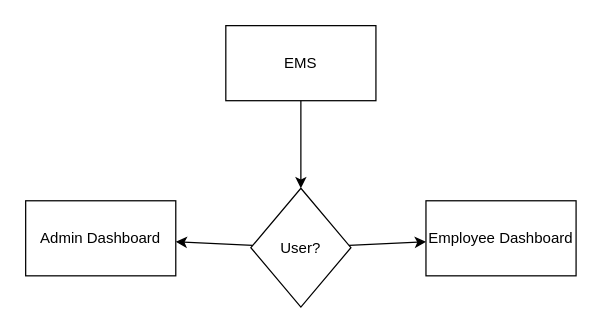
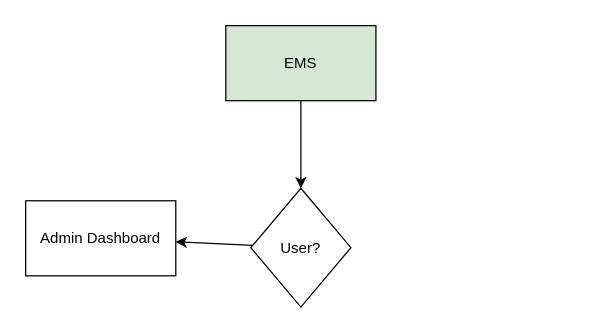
- <mxCell id="3" value="EMS" style="whiteSpace=wrap;html=1;" parent="1" vertex="1"><mxGeometry x="180" y="20" width="120" height="60" as="geometry" /></mxCell>
+ <mxCell id="3" value="EMS" style="whiteSpace=wrap;html=1;fillColor=#d5e8d4;" parent="1" vertex="1"><mxGeometry x="180" y="20" width="120" height="60" as="geometry" /></mxCell>
- <mxCell id="8" value="Employee Dashboard" style="whiteSpace=wrap;html=1;" vertex="1" parent="1"><mxGeometry x="340" y="160" width="120" height="60" as="geometry" /></mxCell>
- <mxCell id="5" value="" style="edgeStyle=none;html=1;" edge="1" parent="1" source="6" target="8"><mxGeometry relative="1" as="geometry" /></mxCell>
